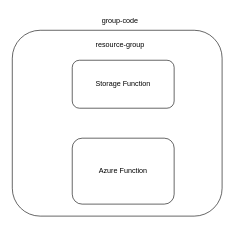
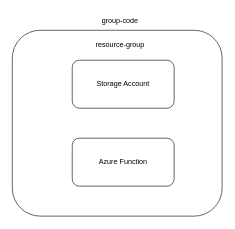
- <mxCell id="5" value="Storage Function" style="rounded=1;whiteSpace=wrap;html=1;" parent="1" vertex="1"><mxGeometry x="120" y="100" width="170" height="80" as="geometry" /></mxCell>
+ <mxCell id="5" value="Storage Account" style="rounded=1;whiteSpace=wrap;html=1;" parent="1" vertex="1"><mxGeometry x="120" y="100" width="170" height="80" as="geometry" /></mxCell>
- <mxCell id="6" value="Azure Function" style="rounded=1;whiteSpace=wrap;html=1;" parent="1" vertex="1"><mxGeometry x="120" y="230" width="170" height="110" as="geometry" /></mxCell>
+ <mxCell id="6" value="Azure Function" style="rounded=1;whiteSpace=wrap;html=1;" parent="1" vertex="1"><mxGeometry x="120" y="230" width="170" height="80" as="geometry" /></mxCell>
